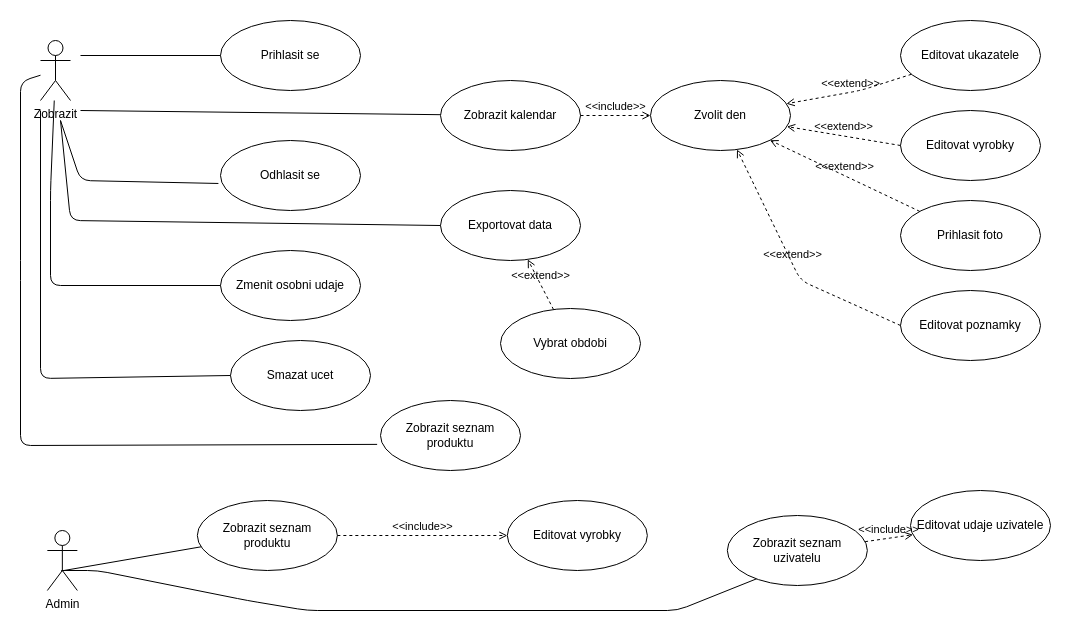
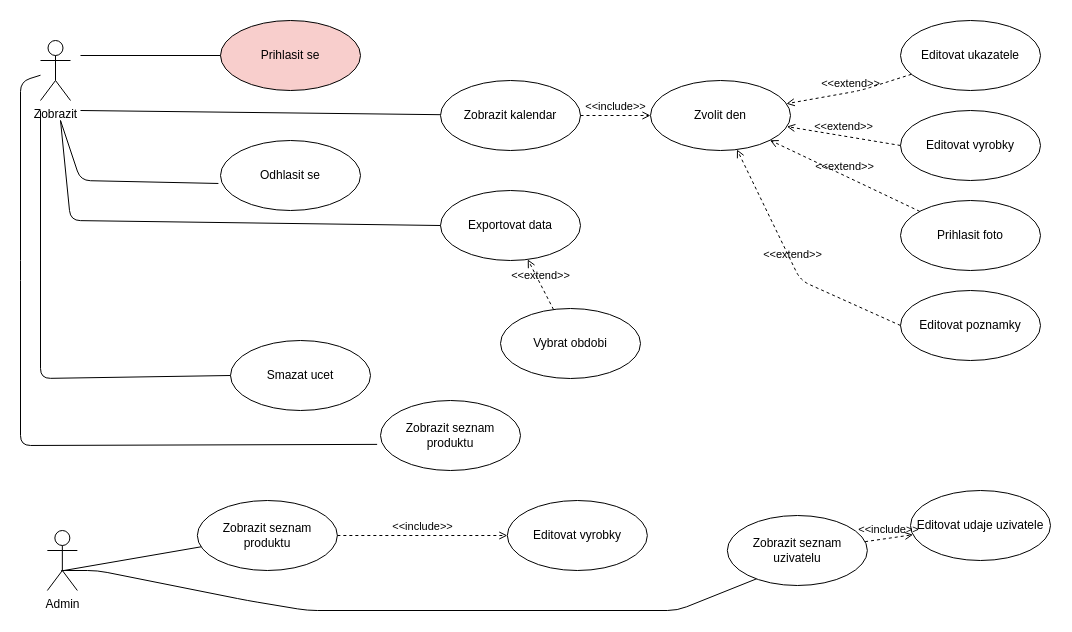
- <mxCell id="3" value="Prihlasit se" style="ellipse;whiteSpace=wrap;html=1;" parent="1" vertex="1"><mxGeometry x="220" y="20" width="140" height="70" as="geometry" /></mxCell>
+ <mxCell id="3" value="Prihlasit se" style="ellipse;whiteSpace=wrap;html=1;fillColor=#f8cecc;" parent="1" vertex="1"><mxGeometry x="220" y="20" width="140" height="70" as="geometry" /></mxCell>
- <mxCell id="8" value="" style="endArrow=none;html=1;" parent="1" source="2" target="5" edge="1"><mxGeometry width="50" height="50" relative="1" as="geometry"><mxPoint x="40" y="120" as="sourcePoint" /><mxPoint x="227.9" y="192.98" as="targetPoint" /><Array as="points"><mxPoint x="50" y="190" /><mxPoint x="50" y="285" /></Array></mxGeometry></mxCell>
- <mxCell id="5" value="Zmenit osobni udaje" style="ellipse;whiteSpace=wrap;html=1;" parent="1" vertex="1"><mxGeometry x="220" y="250" width="140" height="70" as="geometry" /></mxCell>
